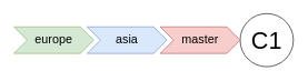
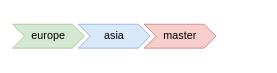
- <mxCell id="2" value="&lt;font style=&quot;font-size: 36px&quot;&gt;C1&lt;/font&gt;" style="ellipse;whiteSpace=wrap;html=1;" parent="1" vertex="1"><mxGeometry x="360" y="20" width="80" height="80" as="geometry" /></mxCell>
